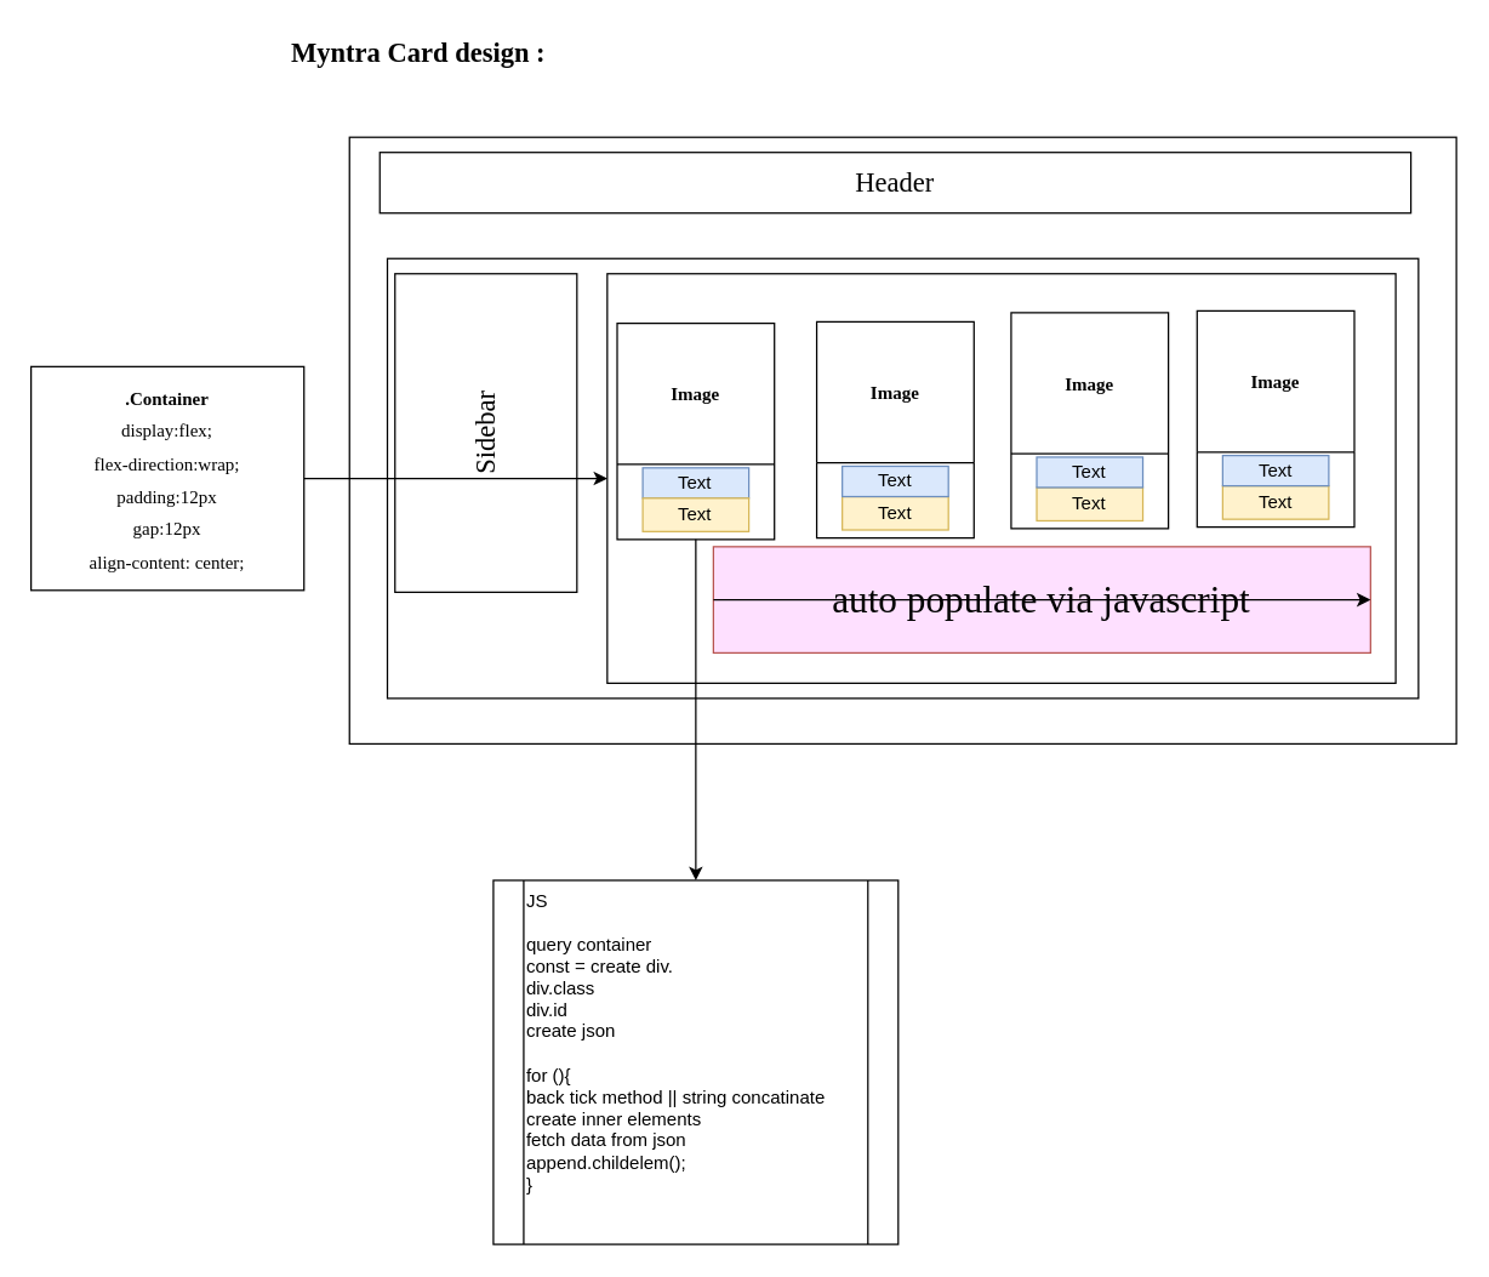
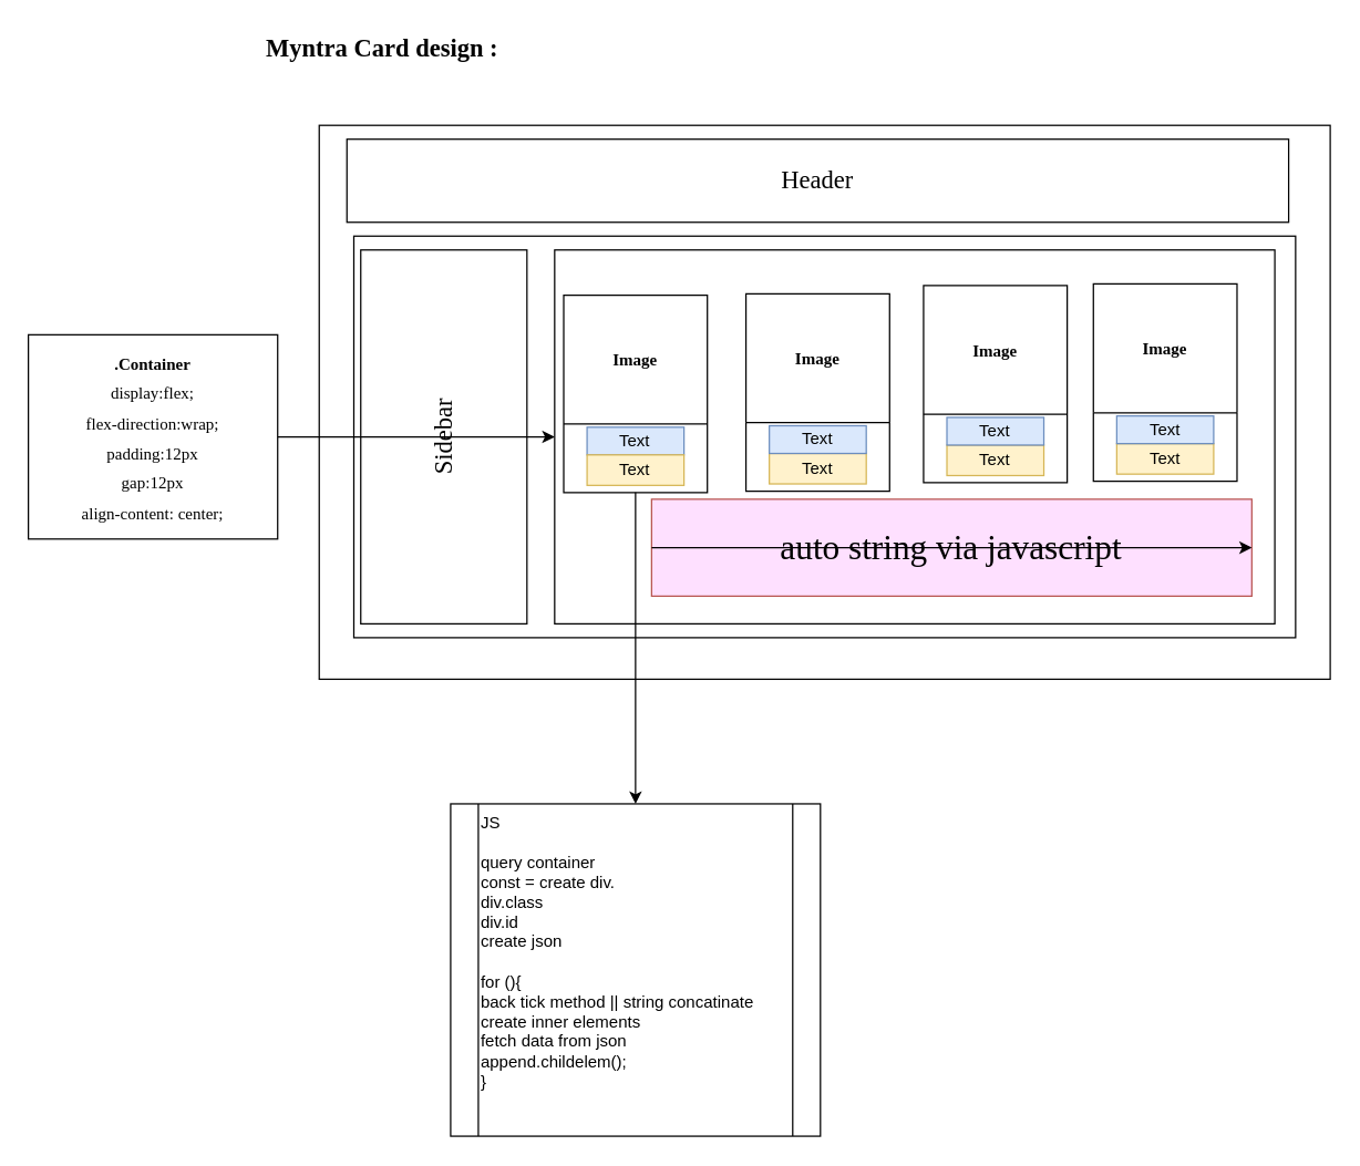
- <mxCell id="4" value="Header" style="rounded=0;whiteSpace=wrap;html=1;fontFamily=Verdana;fontSize=18;" vertex="1" parent="1"><mxGeometry x="250" y="100" width="680" height="40" as="geometry" /></mxCell>
+ <mxCell id="4" value="Header" style="rounded=0;whiteSpace=wrap;html=1;fontFamily=Verdana;fontSize=18;" vertex="1" parent="1"><mxGeometry x="250" y="100" width="680" height="60" as="geometry" /></mxCell>
- <mxCell id="6" value="Sidebar" style="rounded=0;whiteSpace=wrap;html=1;fontFamily=Verdana;fontSize=18;horizontal=0;" vertex="1" parent="1"><mxGeometry x="260" y="180" width="120" height="210" as="geometry" /></mxCell>
+ <mxCell id="6" value="Sidebar" style="rounded=0;whiteSpace=wrap;html=1;fontFamily=Verdana;fontSize=18;horizontal=0;" vertex="1" parent="1"><mxGeometry x="260" y="180" width="120" height="270" as="geometry" /></mxCell>
- <mxCell id="13" value="auto populate via javascript" style="text;html=1;strokeColor=#b85450;fillColor=#FEE0FF;align=center;verticalAlign=middle;whiteSpace=wrap;rounded=0;sketch=0;fontFamily=Verdana;fontSize=25;" vertex="1" parent="1"><mxGeometry x="470" y="360" width="433.4" height="70" as="geometry" /></mxCell>
+ <mxCell id="13" value="auto string via javascript" style="text;html=1;strokeColor=#b85450;fillColor=#FEE0FF;align=center;verticalAlign=middle;whiteSpace=wrap;rounded=0;sketch=0;fontFamily=Verdana;fontSize=25;" vertex="1" parent="1"><mxGeometry x="470" y="360" width="433.4" height="70" as="geometry" /></mxCell>
